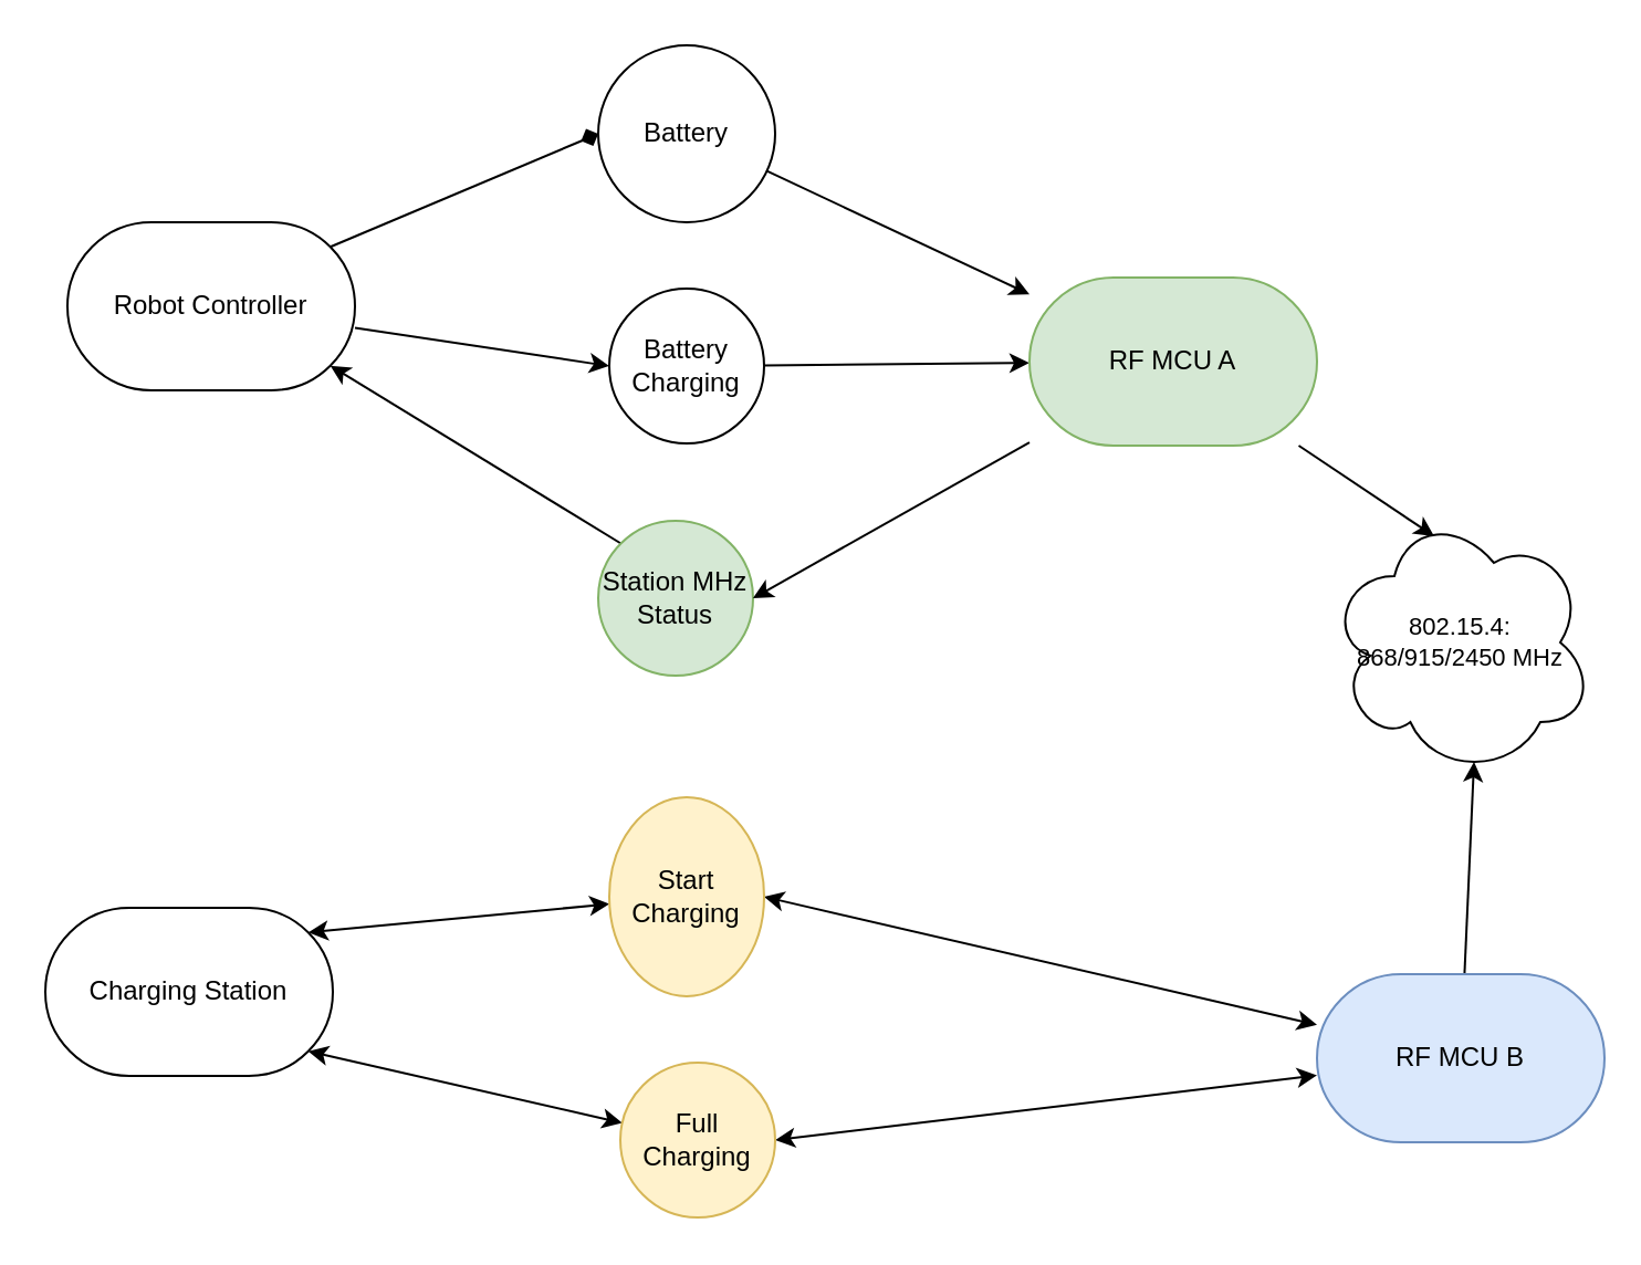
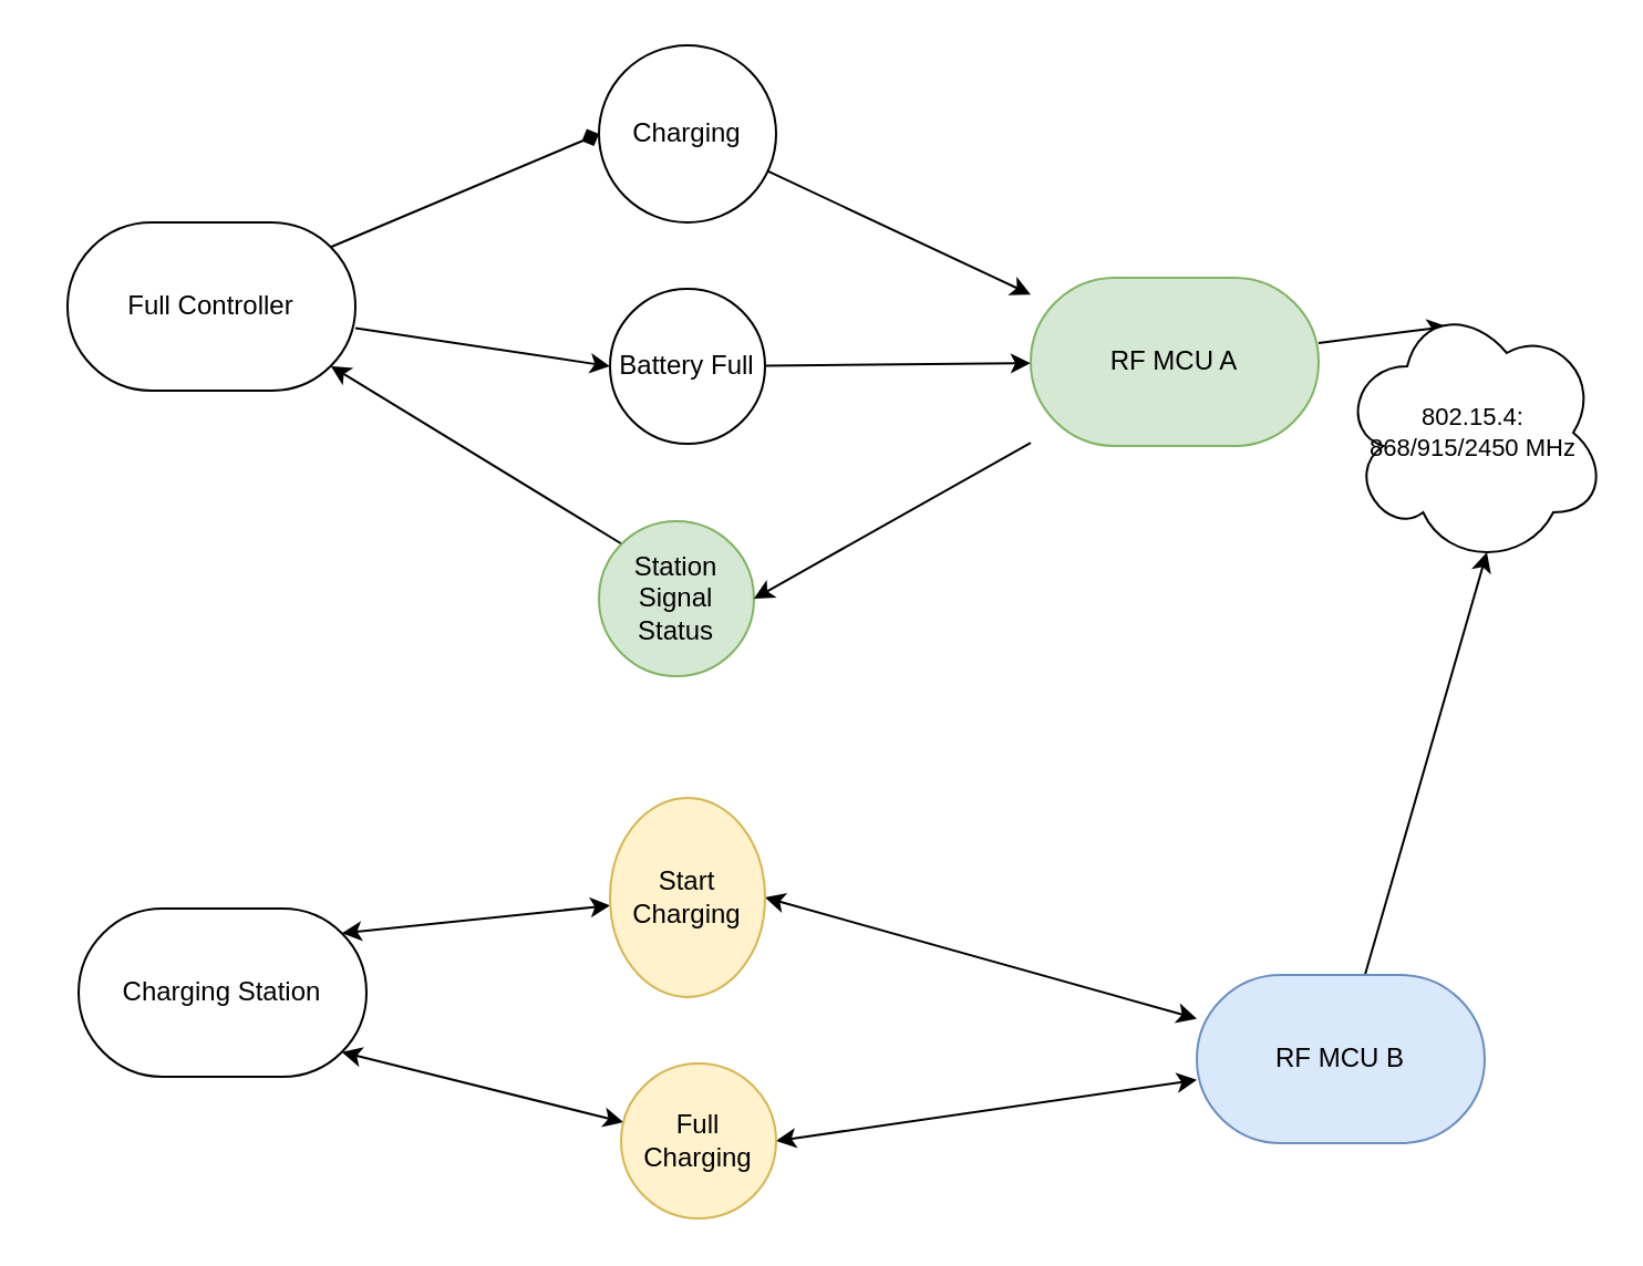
- <mxCell id="9" value="Battery" style="shape=ellipse;html=1;dashed=0;whiteSpace=wrap;aspect=fixed;perimeter=ellipsePerimeter;" vertex="1" parent="1"><mxGeometry x="270" y="20" width="80" height="80" as="geometry" /></mxCell>
+ <mxCell id="9" value="Charging" style="shape=ellipse;html=1;dashed=0;whiteSpace=wrap;aspect=fixed;perimeter=ellipsePerimeter;" vertex="1" parent="1"><mxGeometry x="270" y="20" width="80" height="80" as="geometry" /></mxCell>
- <mxCell id="5" value="Robot Controller" style="html=1;dashed=0;whiteSpace=wrap;shape=mxgraph.dfd.start" vertex="1" parent="1"><mxGeometry x="30" y="100" width="130" height="76" as="geometry" /></mxCell>
+ <mxCell id="5" value="Full Controller" style="html=1;dashed=0;whiteSpace=wrap;shape=mxgraph.dfd.start" vertex="1" parent="1"><mxGeometry x="30" y="100" width="130" height="76" as="geometry" /></mxCell>
- <mxCell id="7" value="Battery Charging" style="shape=ellipse;html=1;dashed=0;whiteSpace=wrap;aspect=fixed;perimeter=ellipsePerimeter;" vertex="1" parent="1"><mxGeometry x="275" y="130" width="70" height="70" as="geometry" /></mxCell>
+ <mxCell id="7" value="Battery Full" style="shape=ellipse;html=1;dashed=0;whiteSpace=wrap;aspect=fixed;perimeter=ellipsePerimeter;" vertex="1" parent="1"><mxGeometry x="275" y="130" width="70" height="70" as="geometry" /></mxCell>
- <mxCell id="10" value="Station MHz Status" style="shape=ellipse;html=1;dashed=0;whiteSpace=wrap;aspect=fixed;perimeter=ellipsePerimeter;fillColor=#d5e8d4;strokeColor=#82b366;" vertex="1" parent="1"><mxGeometry x="270" y="235" width="70" height="70" as="geometry" /></mxCell>
+ <mxCell id="10" value="Station Signal Status" style="shape=ellipse;html=1;dashed=0;whiteSpace=wrap;aspect=fixed;perimeter=ellipsePerimeter;fillColor=#d5e8d4;strokeColor=#82b366;" vertex="1" parent="1"><mxGeometry x="270" y="235" width="70" height="70" as="geometry" /></mxCell>
- <mxCell id="14" value="802.15.4: &lt;br&gt;868/915/2450 MHz" style="shape=cloud;whiteSpace=wrap;html=1;fontFamily=Helvetica;fontSize=11;fontColor=default;" vertex="1" parent="1"><mxGeometry x="600" y="230" width="120" height="120" as="geometry" /></mxCell>
+ <mxCell id="14" value="802.15.4: &lt;br&gt;868/915/2450 MHz" style="shape=cloud;whiteSpace=wrap;html=1;fontFamily=Helvetica;fontSize=11;fontColor=default;" vertex="1" parent="1"><mxGeometry x="605" y="135" width="120" height="120" as="geometry" /></mxCell>
- <mxCell id="19" value="Charging Station" style="html=1;dashed=0;whiteSpace=wrap;shape=mxgraph.dfd.start" vertex="1" parent="1"><mxGeometry x="20" y="410" width="130" height="76" as="geometry" /></mxCell>
+ <mxCell id="19" value="Charging Station" style="html=1;dashed=0;whiteSpace=wrap;shape=mxgraph.dfd.start" vertex="1" parent="1"><mxGeometry x="35" y="410" width="130" height="76" as="geometry" /></mxCell>
- <mxCell id="18" value="RF MCU B" style="html=1;dashed=0;whiteSpace=wrap;shape=mxgraph.dfd.start;fillColor=#dae8fc;strokeColor=#6c8ebf;" vertex="1" parent="1"><mxGeometry x="595" y="440" width="130" height="76" as="geometry" /></mxCell>
+ <mxCell id="18" value="RF MCU B" style="html=1;dashed=0;whiteSpace=wrap;shape=mxgraph.dfd.start;fillColor=#dae8fc;strokeColor=#6c8ebf;" vertex="1" parent="1"><mxGeometry x="540" y="440" width="130" height="76" as="geometry" /></mxCell>
